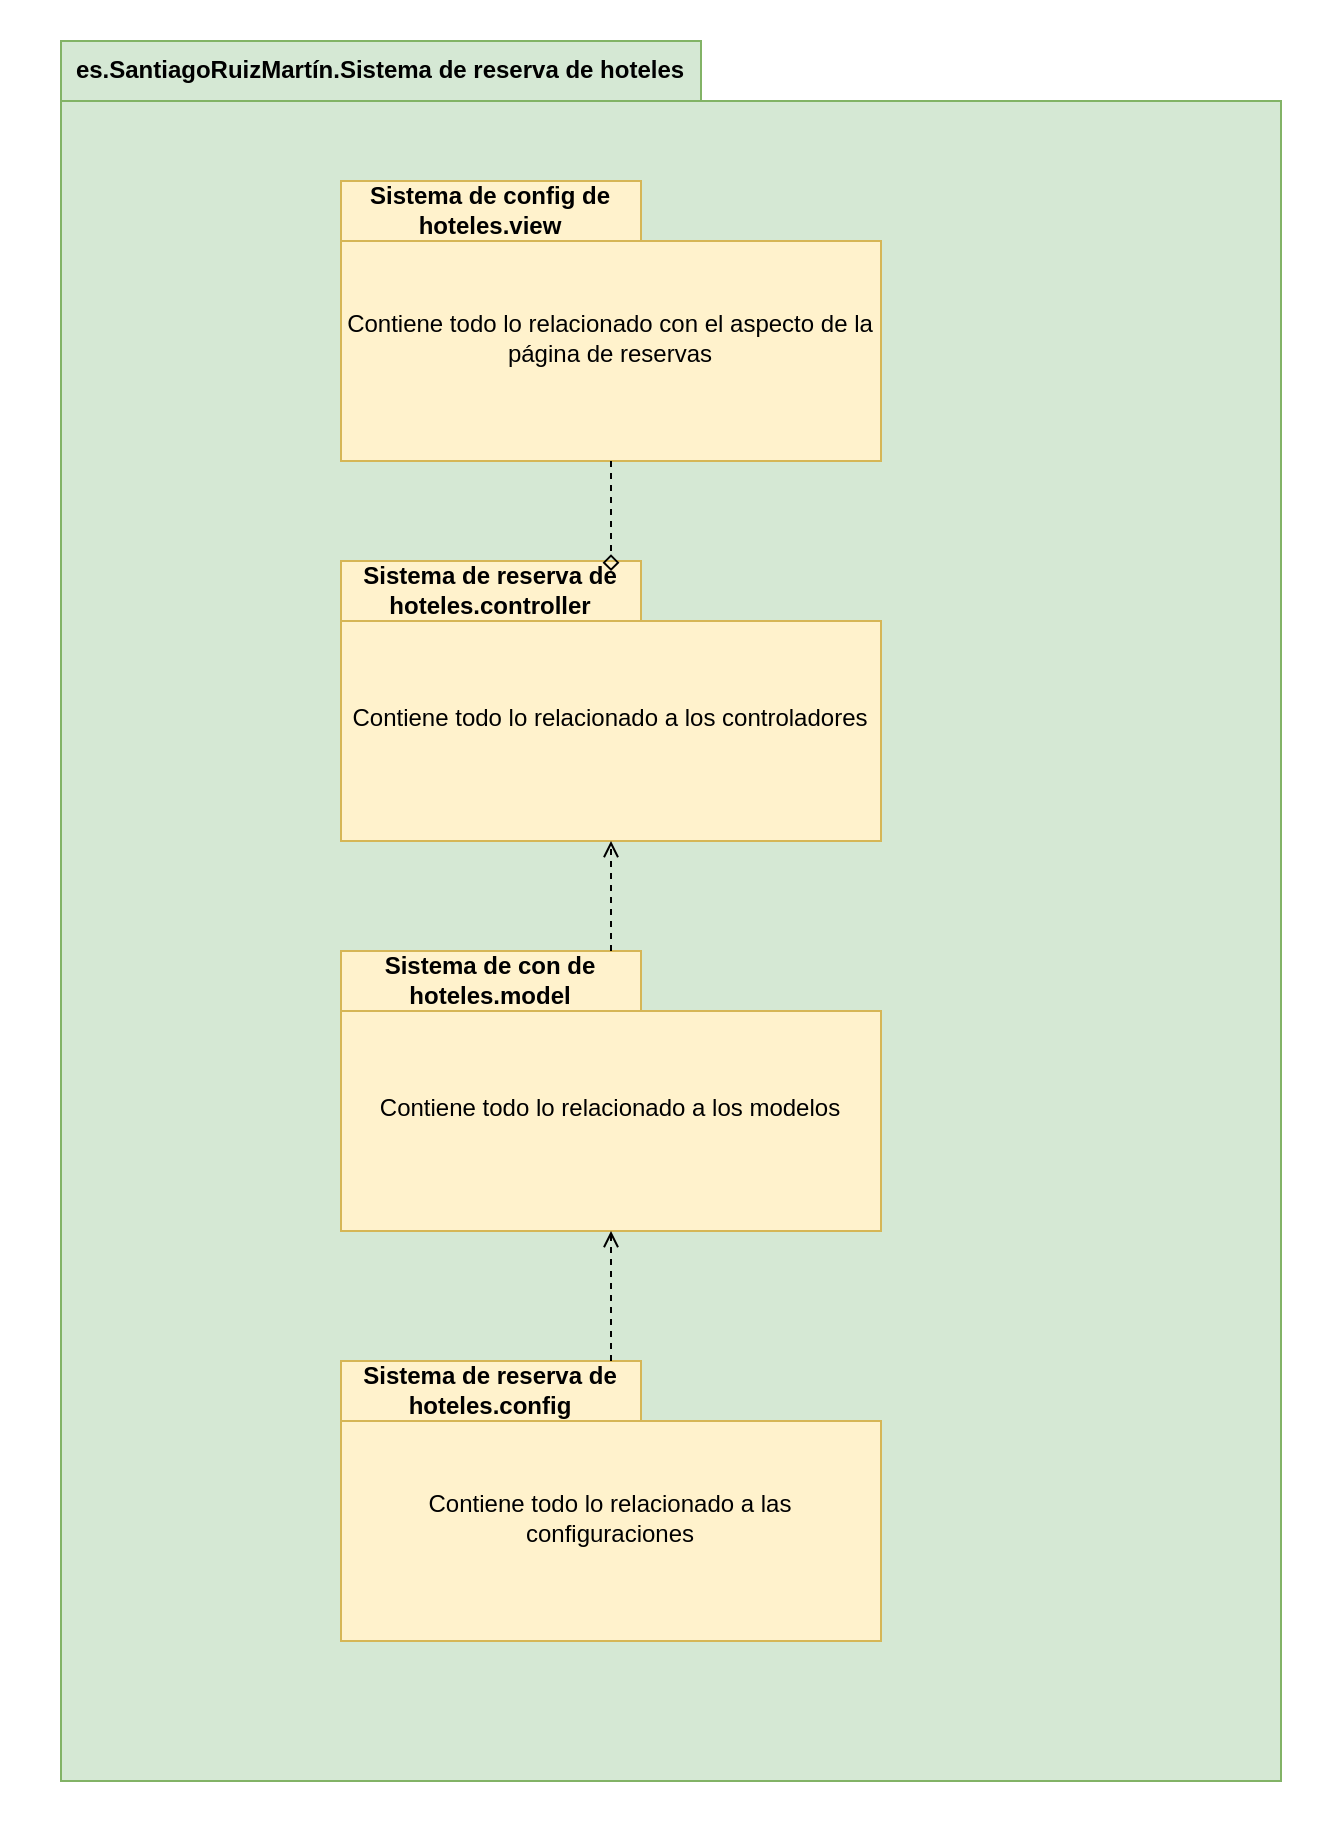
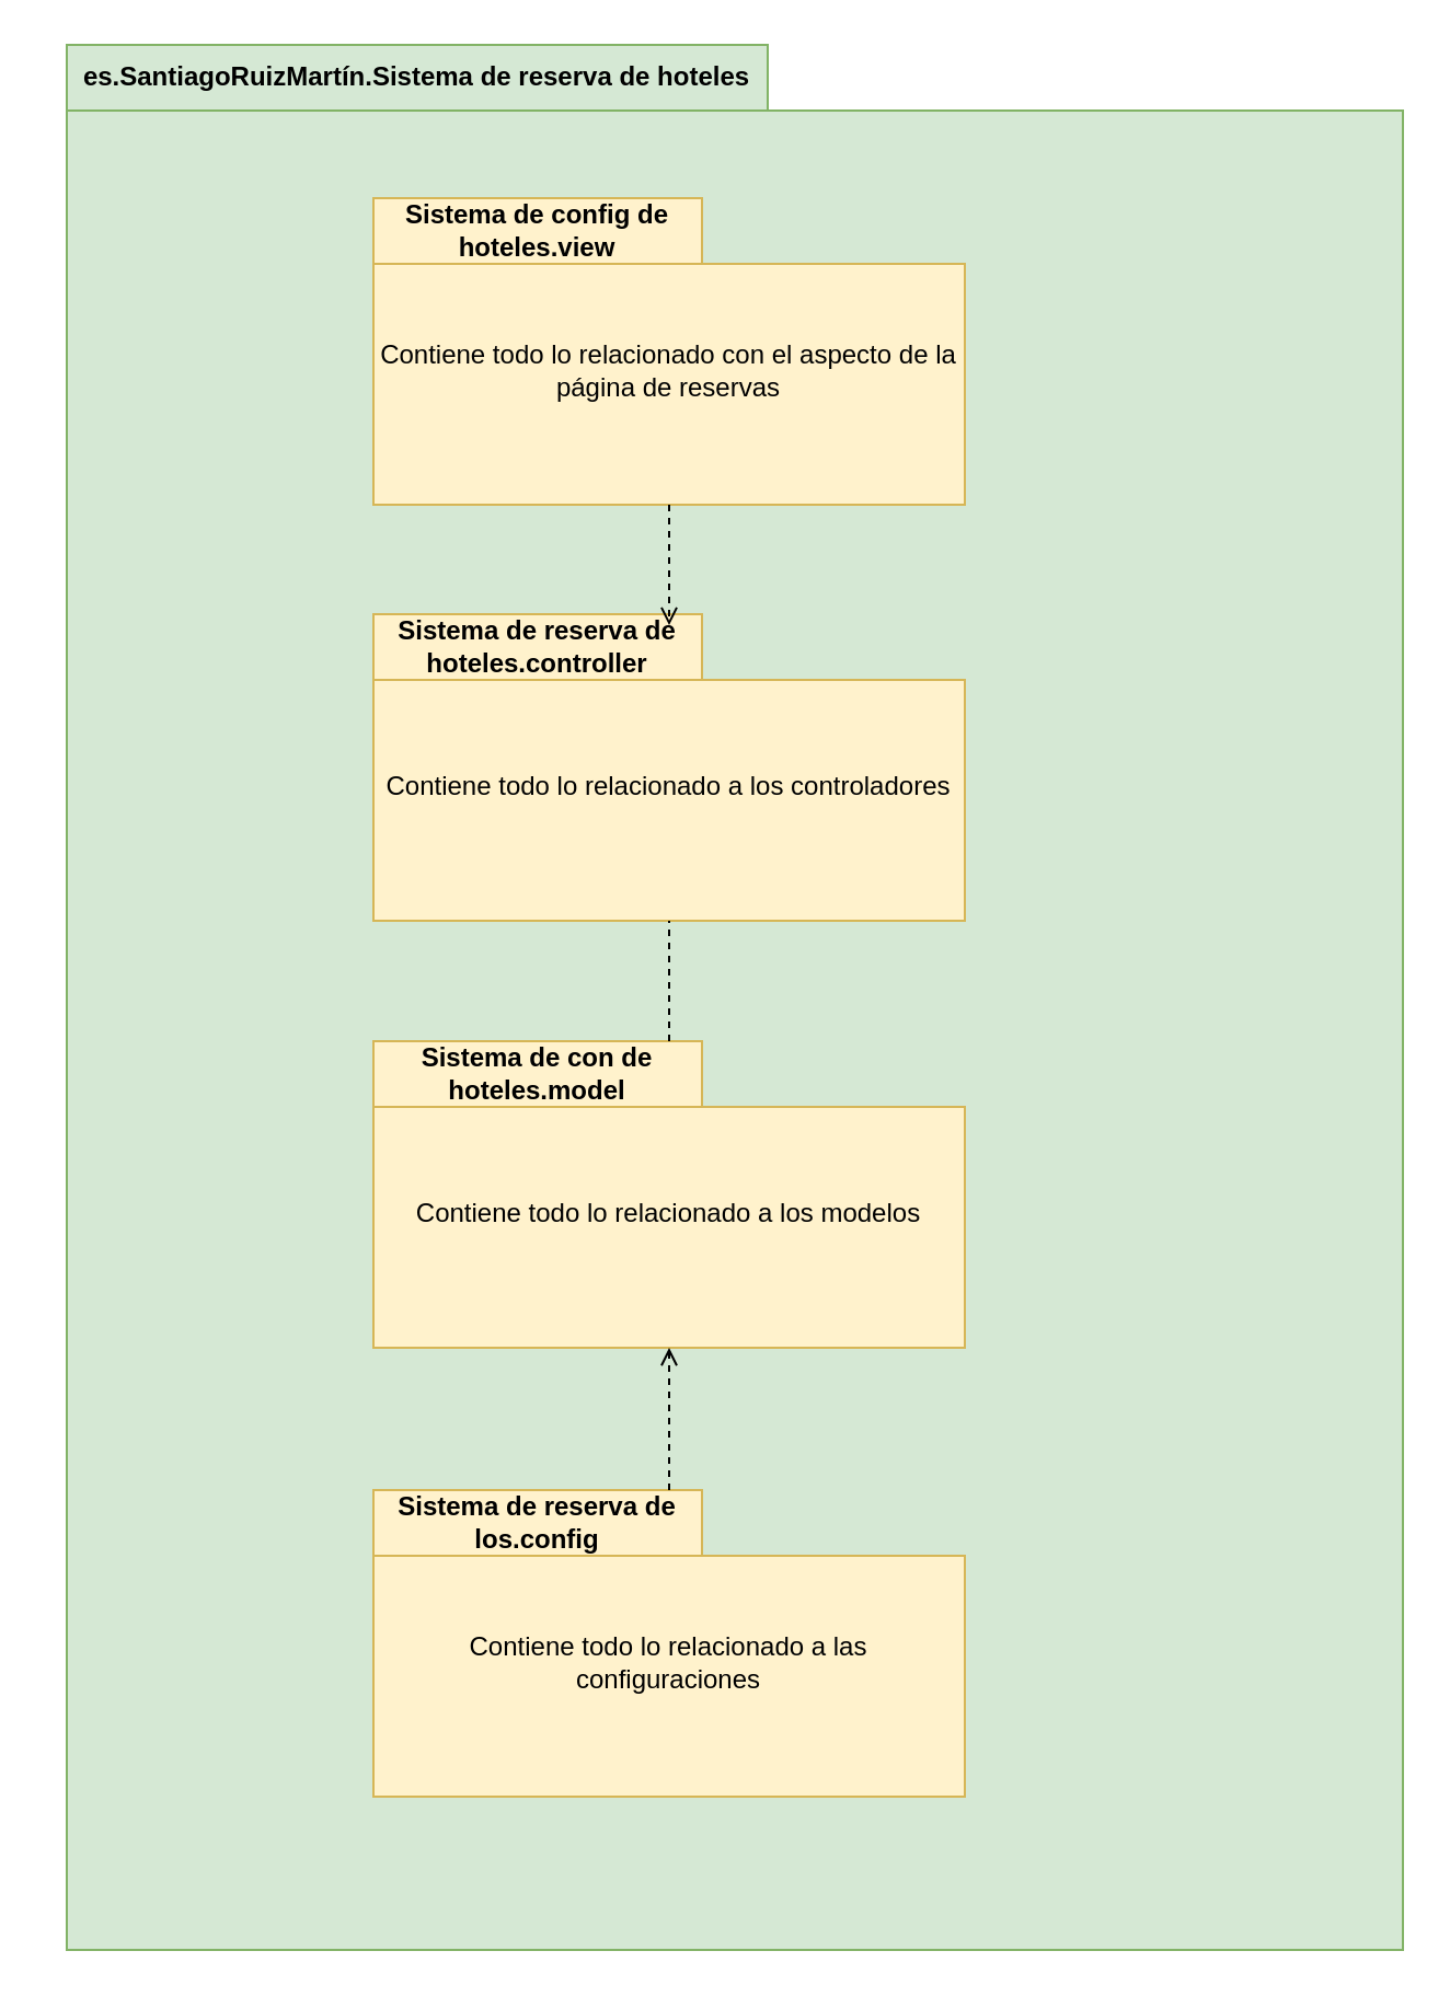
- <mxCell id="14" style="edgeStyle=orthogonalEdgeStyle;rounded=0;orthogonalLoop=1;jettySize=auto;html=1;entryX=0.5;entryY=0.036;entryDx=0;entryDy=0;entryPerimeter=0;dashed=1;endArrow=diamond;endFill=0;" edge="1" parent="1" source="4" target="6"><mxGeometry relative="1" as="geometry" /></mxCell>
+ <mxCell id="14" style="edgeStyle=orthogonalEdgeStyle;rounded=0;orthogonalLoop=1;jettySize=auto;html=1;entryX=0.5;entryY=0.036;entryDx=0;entryDy=0;entryPerimeter=0;dashed=1;endArrow=open;endFill=0;" edge="1" parent="1" source="4" target="6"><mxGeometry relative="1" as="geometry" /></mxCell>
- <mxCell id="13" style="edgeStyle=orthogonalEdgeStyle;rounded=0;orthogonalLoop=1;jettySize=auto;html=1;entryX=0.5;entryY=1;entryDx=0;entryDy=0;entryPerimeter=0;dashed=1;endArrow=open;endFill=0;" edge="1" parent="1" source="8" target="6"><mxGeometry relative="1" as="geometry" /></mxCell>
+ <mxCell id="13" style="edgeStyle=orthogonalEdgeStyle;rounded=0;orthogonalLoop=1;jettySize=auto;html=1;entryX=0.5;entryY=1;entryDx=0;entryDy=0;entryPerimeter=0;dashed=1;endArrow=none;endFill=0;" edge="1" parent="1" source="8" target="6"><mxGeometry relative="1" as="geometry" /></mxCell>
- <mxCell id="10" value="&lt;b&gt;Sistema de reserva de hoteles.config&lt;/b&gt;" style="shape=folder;fontStyle=1;tabWidth=150;tabHeight=30;tabPosition=left;html=1;boundedLbl=1;labelInHeader=1;container=1;collapsible=0;whiteSpace=wrap;fillColor=#fff2cc;strokeColor=#d6b656;" vertex="1" parent="1"><mxGeometry x="170" y="680" width="270" height="140" as="geometry" /></mxCell>
+ <mxCell id="10" value="&lt;b&gt;Sistema de reserva de los.config&lt;/b&gt;" style="shape=folder;fontStyle=1;tabWidth=150;tabHeight=30;tabPosition=left;html=1;boundedLbl=1;labelInHeader=1;container=1;collapsible=0;whiteSpace=wrap;fillColor=#fff2cc;strokeColor=#d6b656;" vertex="1" parent="1"><mxGeometry x="170" y="680" width="270" height="140" as="geometry" /></mxCell>
